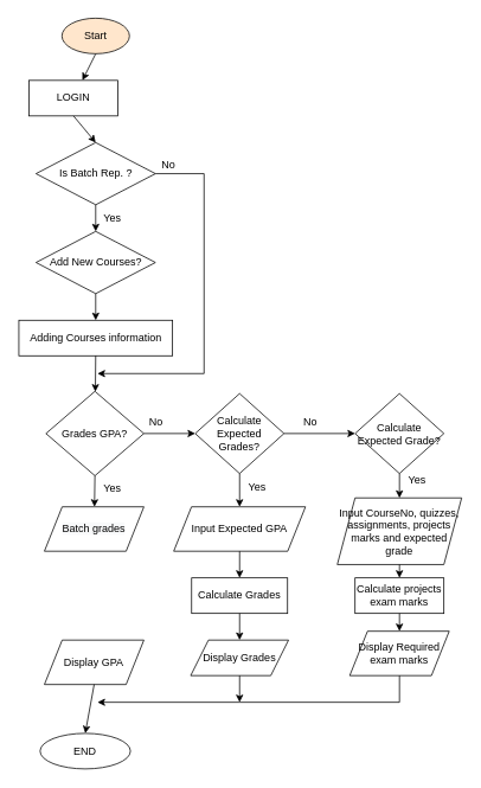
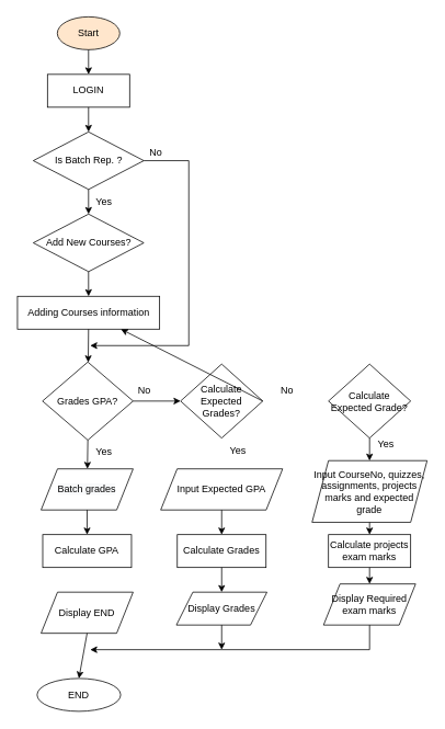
- <mxCell id="3" value="LOGIN" style="rounded=0;whiteSpace=wrap;html=1;" vertex="1" parent="1"><mxGeometry x="32" y="90" width="100" height="40" as="geometry" /></mxCell>
+ <mxCell id="3" value="LOGIN" style="rounded=0;whiteSpace=wrap;html=1;" vertex="1" parent="1"><mxGeometry x="57" y="90" width="100" height="40" as="geometry" /></mxCell>
- <mxCell id="33" value="" style="endArrow=classic;html=1;rounded=0;exitX=1;exitY=0.5;exitDx=0;exitDy=0;entryX=0;entryY=0.5;entryDx=0;entryDy=0;" edge="1" parent="1" source="9" target="16"><mxGeometry width="50" height="50" relative="1" as="geometry"><mxPoint x="176" y="477.5" as="sourcePoint" /><mxPoint x="218.68" y="477.5" as="targetPoint" /></mxGeometry></mxCell>
+ <mxCell id="33" value="" style="endArrow=classic;html=1;rounded=0;exitX=1;exitY=0.5;exitDx=0;exitDy=0;" edge="1" parent="1" source="9" target="6"><mxGeometry width="50" height="50" relative="1" as="geometry"><mxPoint x="176" y="477.5" as="sourcePoint" /><mxPoint x="218.68" y="477.5" as="targetPoint" /></mxGeometry></mxCell>
- <mxCell id="29" value="" style="endArrow=classic;html=1;rounded=0;exitX=0.5;exitY=1;exitDx=0;exitDy=0;entryX=0.5;entryY=0;entryDx=0;entryDy=0;" edge="1" parent="1" source="9" target="12"><mxGeometry width="50" height="50" relative="1" as="geometry"><mxPoint x="459" y="520" as="sourcePoint" /><mxPoint x="479" y="555" as="targetPoint" /></mxGeometry></mxCell>
+ <mxCell id="23" value="" style="endArrow=classic;html=1;rounded=0;exitX=0.5;exitY=1;exitDx=0;exitDy=0;entryX=0.5;entryY=0;entryDx=0;entryDy=0;" edge="1" parent="1" source="10" target="13"><mxGeometry width="50" height="50" relative="1" as="geometry"><mxPoint x="119" y="680" as="sourcePoint" /><mxPoint x="120.88" y="710" as="targetPoint" /></mxGeometry></mxCell>
+ <mxCell id="13" value="Calculate GPA" style="rounded=0;whiteSpace=wrap;html=1;" vertex="1" parent="1"><mxGeometry x="51.24" y="650" width="108" height="40" as="geometry" /></mxCell>
- <mxCell id="11" value="Display GPA" style="shape=parallelogram;perimeter=parallelogramPerimeter;whiteSpace=wrap;html=1;fixedSize=1;" vertex="1" parent="1"><mxGeometry x="49.24" y="720" width="112" height="50" as="geometry" /></mxCell>
+ <mxCell id="11" value="Display END" style="shape=parallelogram;perimeter=parallelogramPerimeter;whiteSpace=wrap;html=1;fixedSize=1;" vertex="1" parent="1"><mxGeometry x="49.24" y="720" width="112" height="50" as="geometry" /></mxCell>
